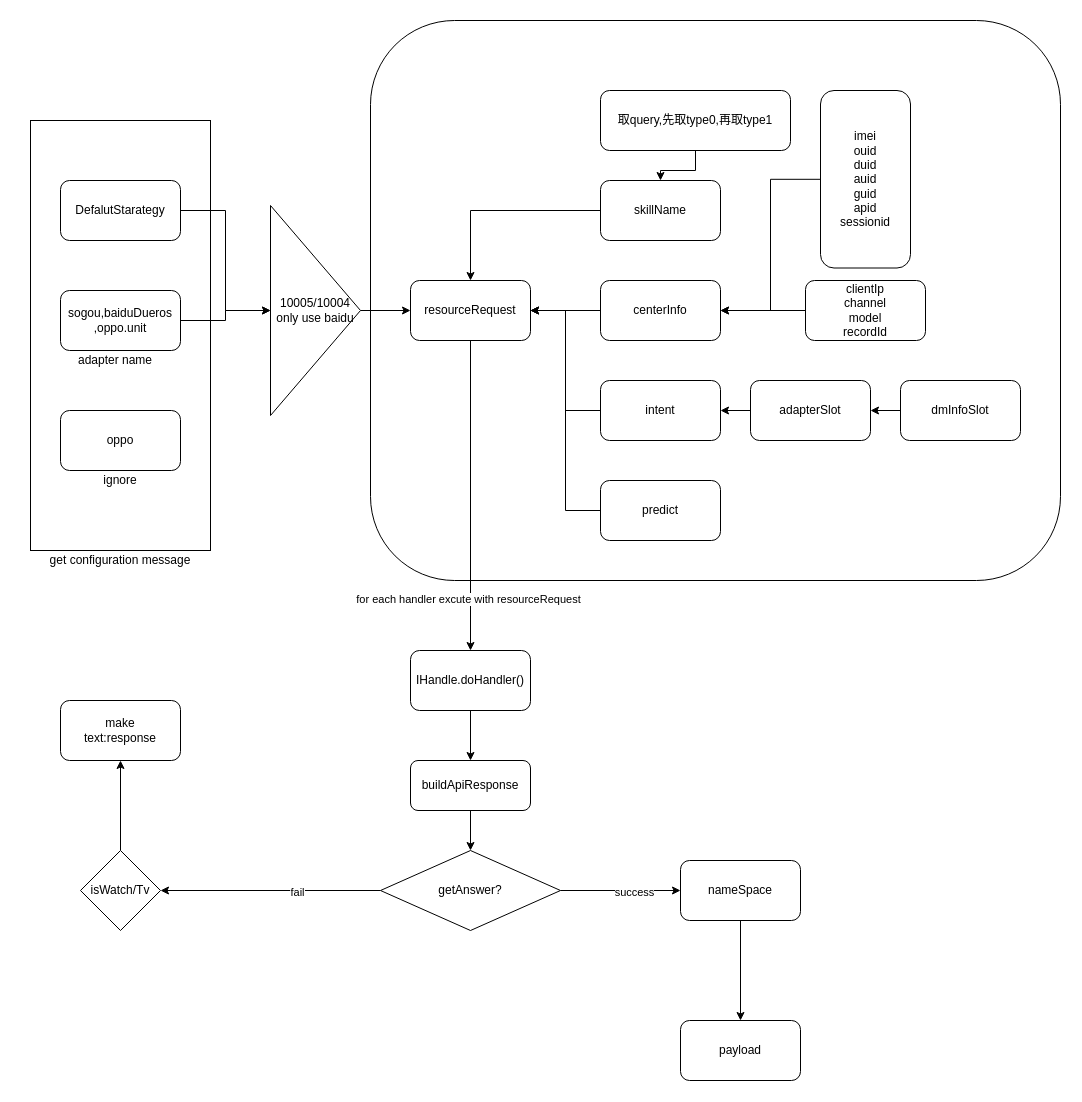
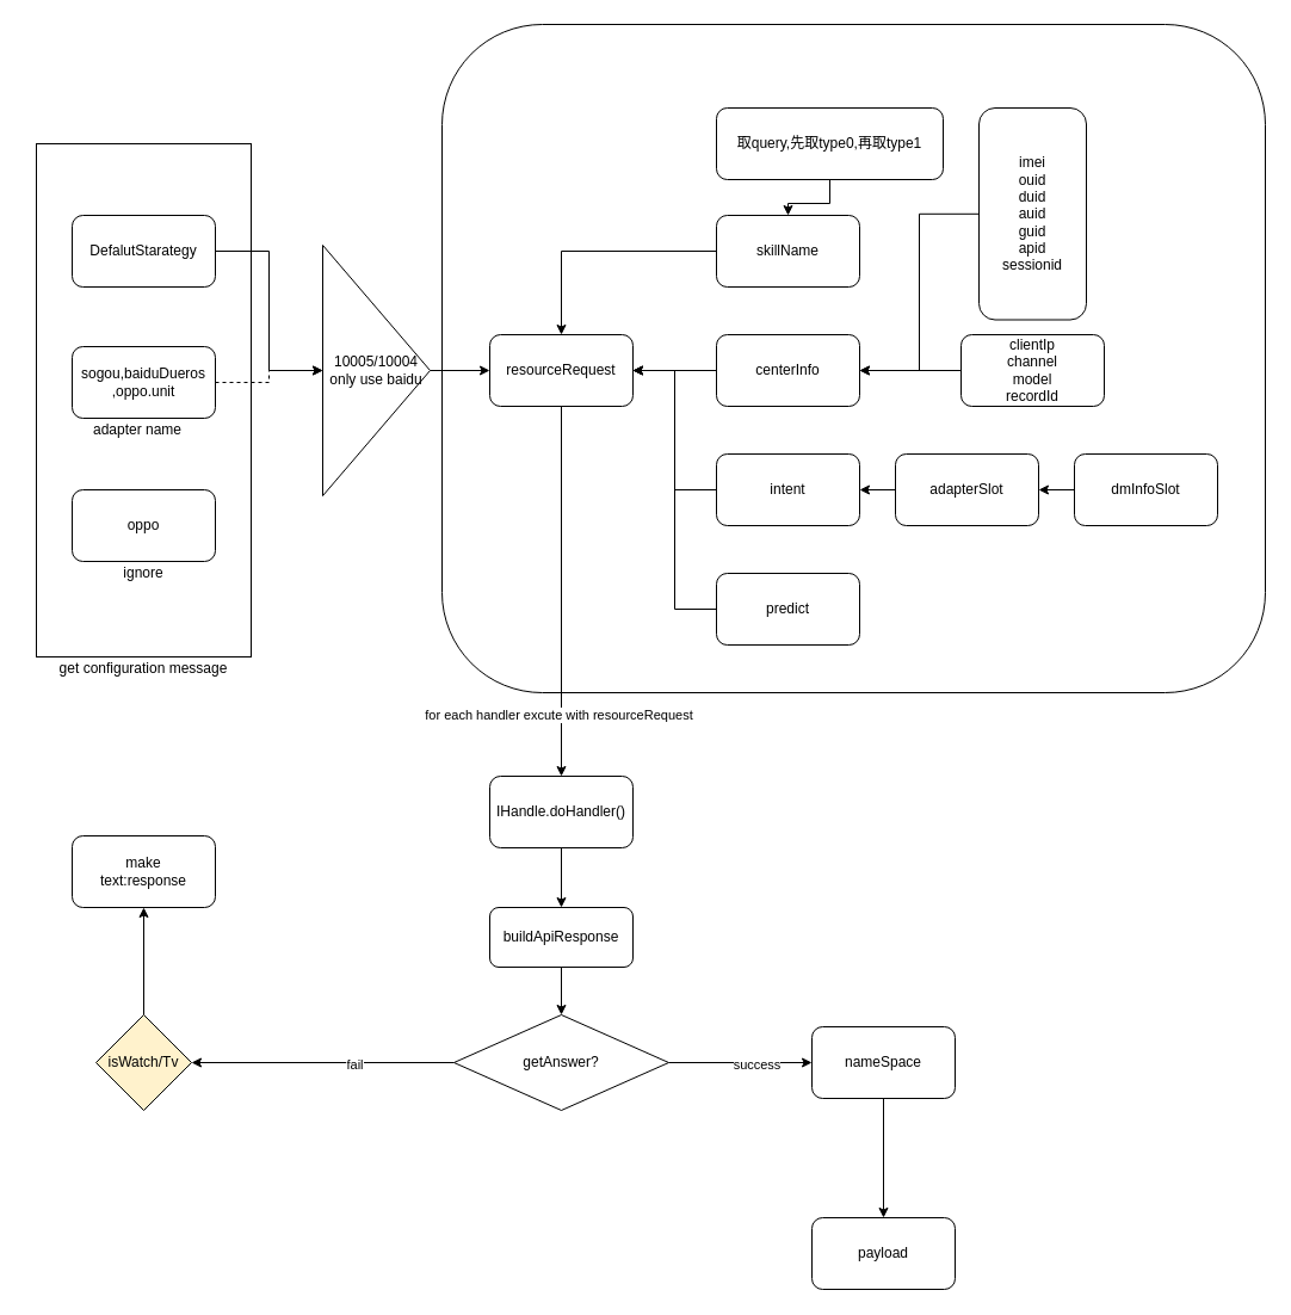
- <mxCell id="6" style="edgeStyle=orthogonalEdgeStyle;rounded=0;orthogonalLoop=1;jettySize=auto;html=1;entryX=0;entryY=0.5;entryDx=0;entryDy=0;" edge="1" parent="1" source="7" target="34"><mxGeometry relative="1" as="geometry" /></mxCell>
+ <mxCell id="6" style="edgeStyle=orthogonalEdgeStyle;rounded=0;orthogonalLoop=1;jettySize=auto;html=1;entryX=0;entryY=0.5;entryDx=0;entryDy=0;dashed=1;" edge="1" parent="1" source="7" target="34"><mxGeometry relative="1" as="geometry" /></mxCell>
- <mxCell id="45" value="isWatch/Tv" style="rhombus;whiteSpace=wrap;html=1;" vertex="1" parent="1"><mxGeometry x="80" y="850" width="80" height="80" as="geometry" /></mxCell>
+ <mxCell id="45" value="isWatch/Tv" style="rhombus;whiteSpace=wrap;html=1;fillColor=#fff2cc;" vertex="1" parent="1"><mxGeometry x="80" y="850" width="80" height="80" as="geometry" /></mxCell>
